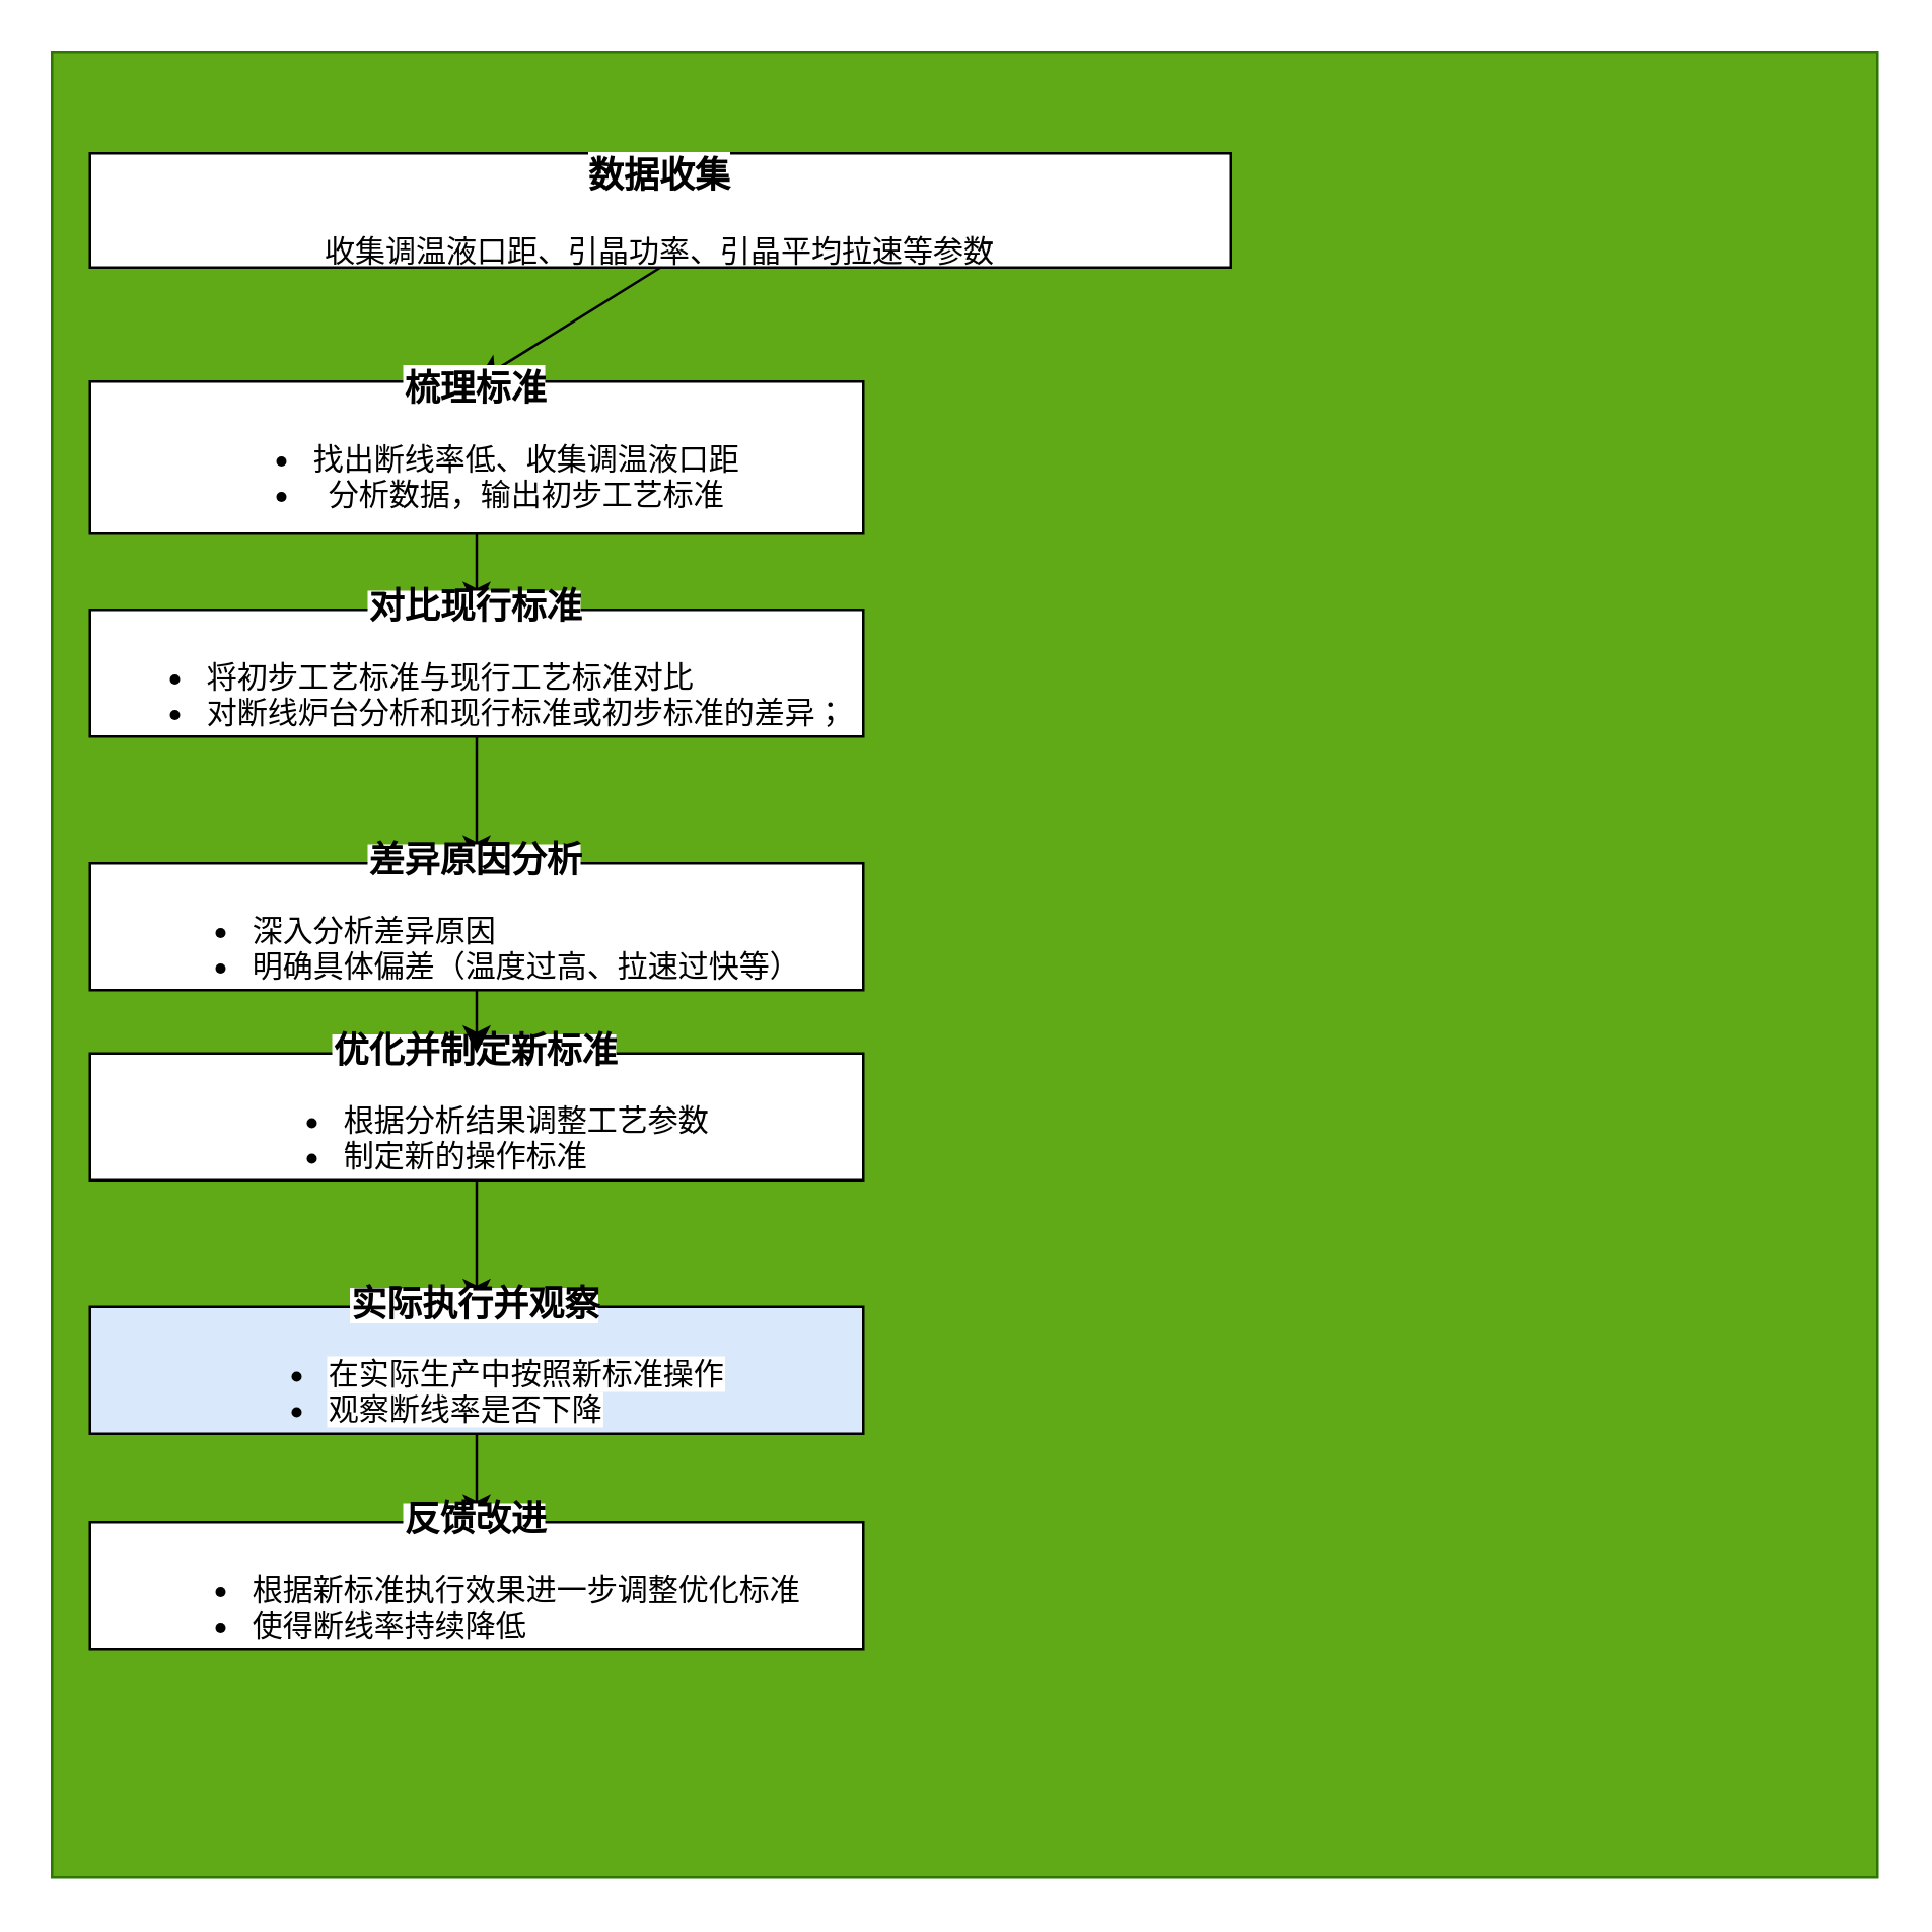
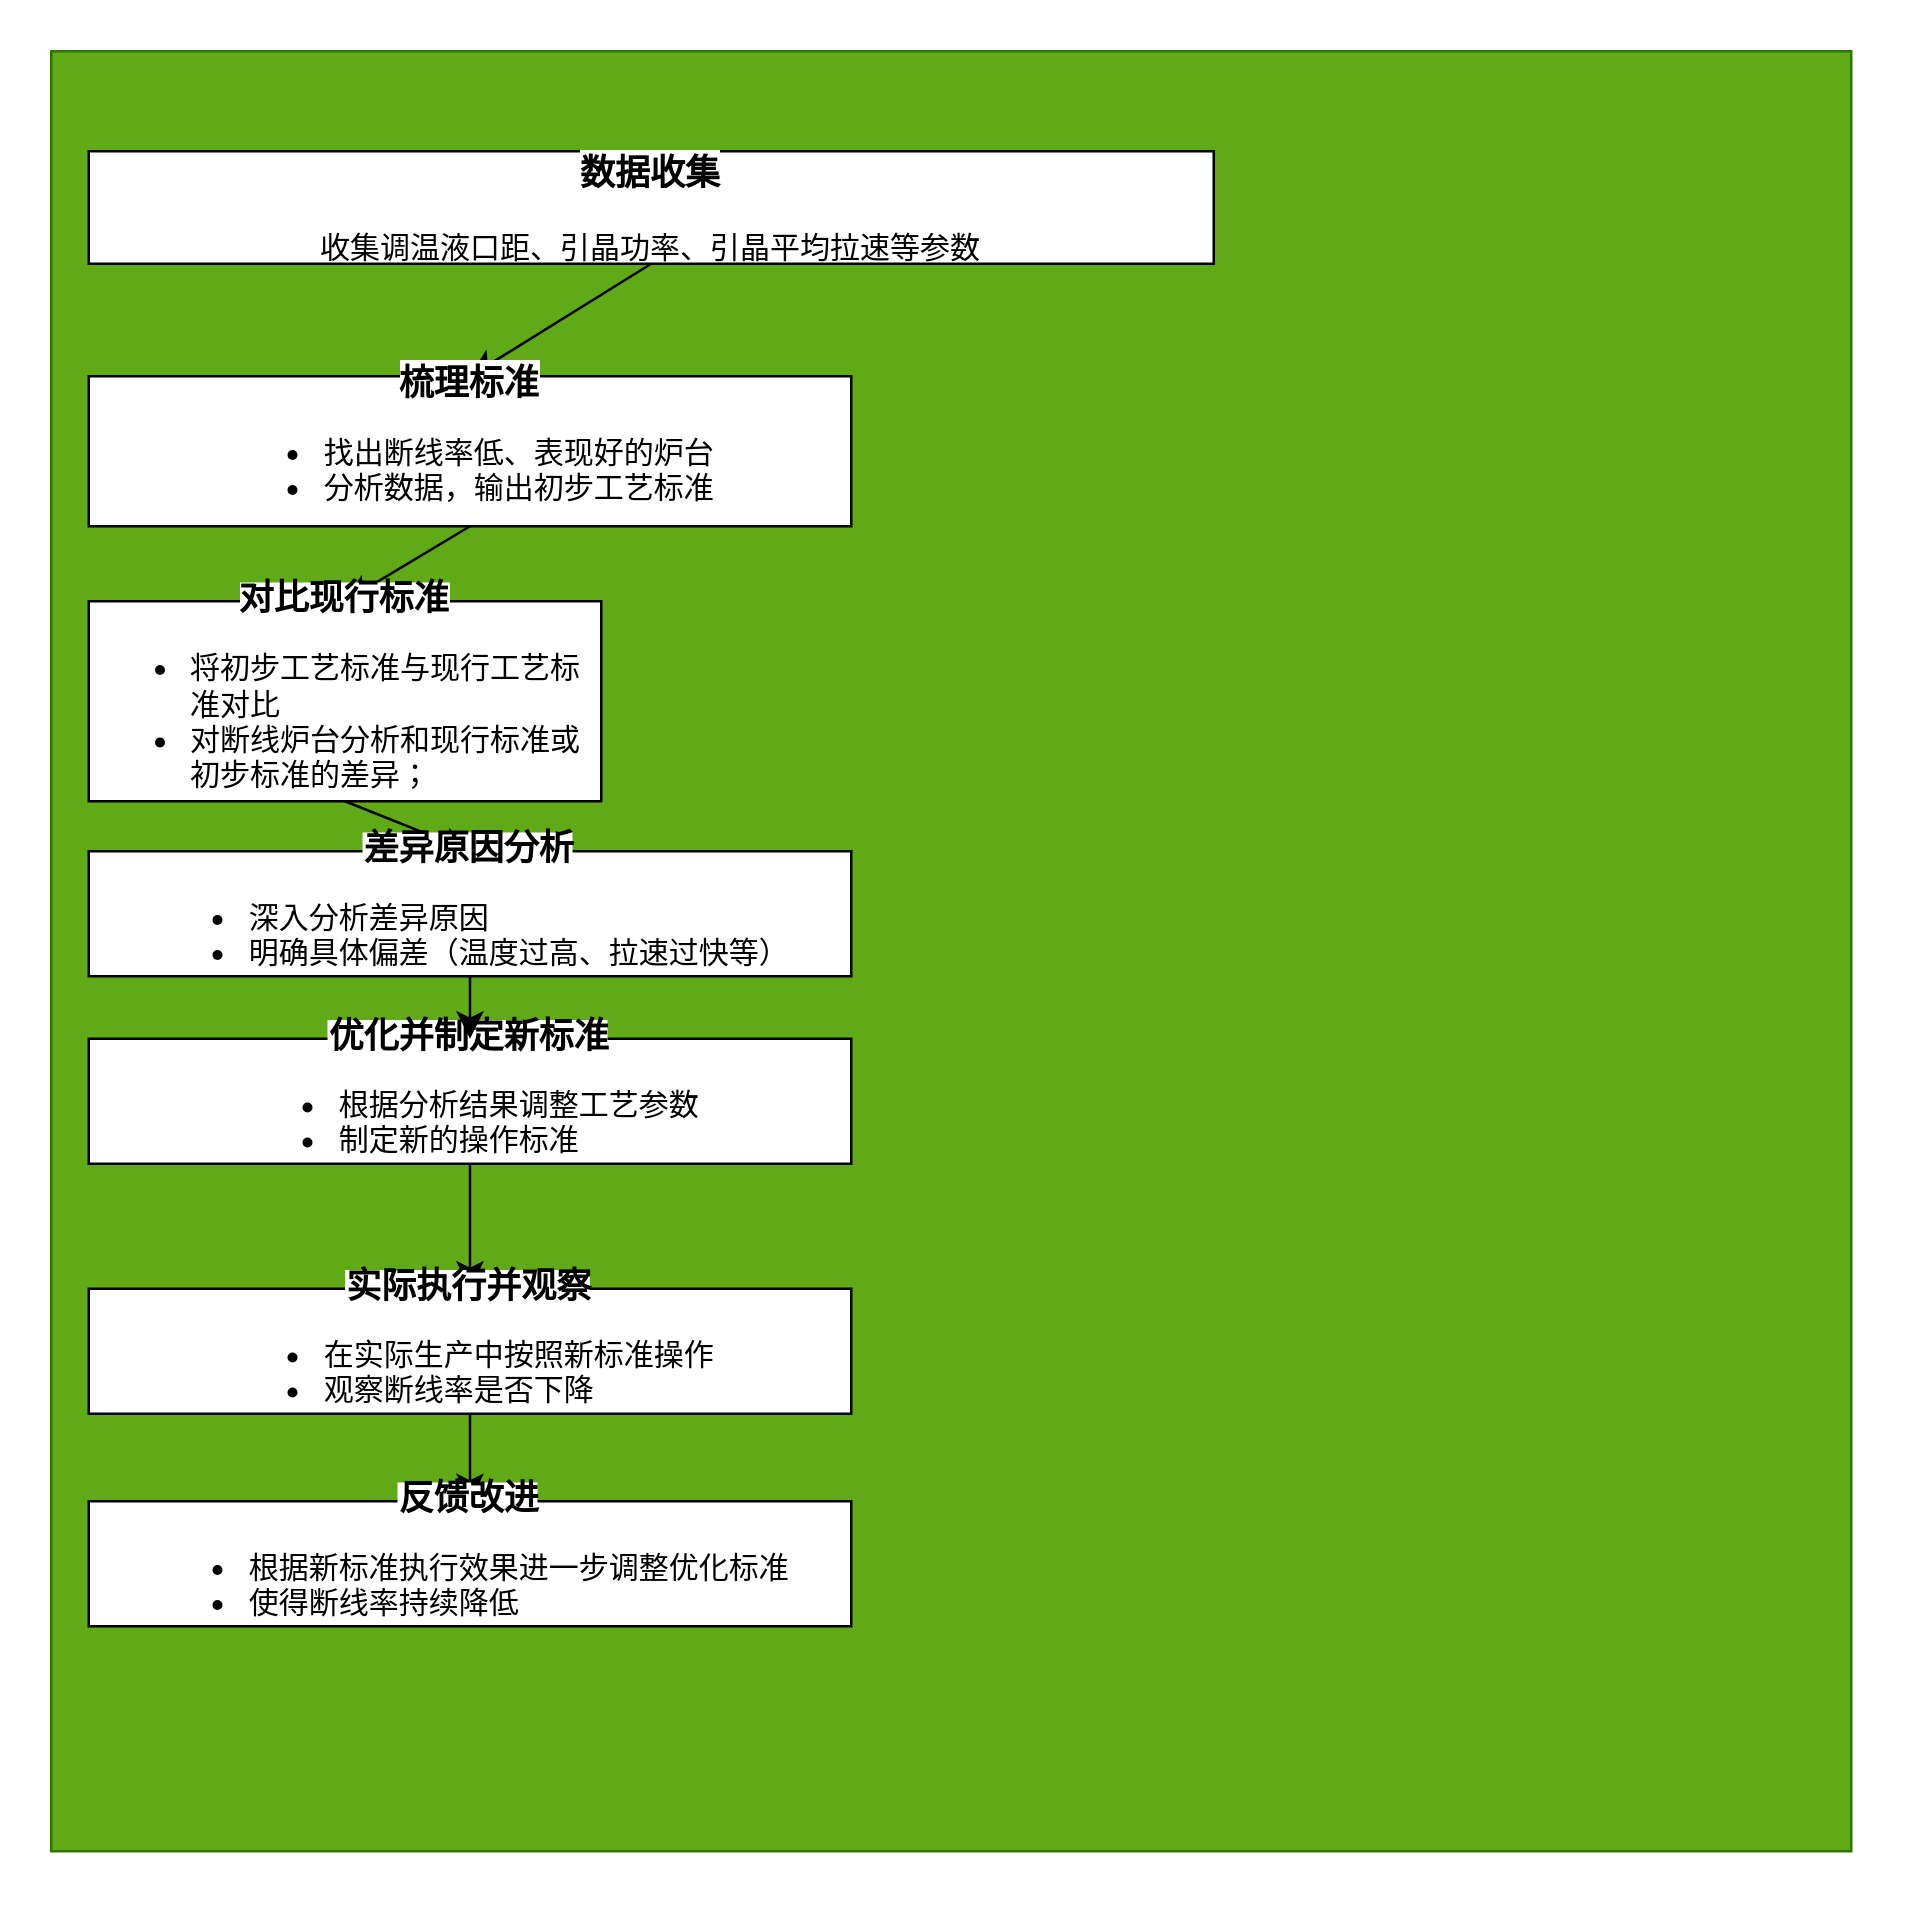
- <mxCell id="6" value="&lt;div style=&quot;text-align: center; line-height: 120%;&quot;&gt;&lt;span style=&quot;background-color: rgb(255, 255, 255); color: initial; font-family: Inter, -apple-system, BlinkMacSystemFont, &amp;quot;Segoe UI&amp;quot;, &amp;quot;PingFang SC&amp;quot;, &amp;quot;Hiragino Sans GB&amp;quot;, &amp;quot;Microsoft YaHei&amp;quot;, &amp;quot;Helvetica Neue&amp;quot;, Helvetica, Arial, sans-serif; font-size: 14px; font-weight: 600; text-align: left;&quot;&gt;梳理标准&lt;/span&gt;&lt;/div&gt;&lt;span style=&quot;color: var(--md-box-samantha-normal-text-color); font-size: var(--md-box-samantha-normal-text-font-size); text-align: left;&quot;&gt;&lt;div style=&quot;text-align: center; line-height: 120%;&quot;&gt;&lt;ul style=&quot;line-height: 120%;&quot;&gt;&lt;li&gt;&lt;span style=&quot;color: var(--md-box-samantha-normal-text-color); font-size: var(--md-box-samantha-normal-text-font-size);&quot;&gt;找出断线率低、收集调温液口距&lt;/span&gt;&lt;/li&gt;&lt;li&gt;&lt;span style=&quot;color: var(--md-box-samantha-normal-text-color); font-size: var(--md-box-samantha-normal-text-font-size);&quot;&gt;分析数据，&lt;/span&gt;&lt;span style=&quot;font-family: Inter, -apple-system, BlinkMacSystemFont, &amp;quot;Segoe UI&amp;quot;, &amp;quot;PingFang SC&amp;quot;, &amp;quot;Hiragino Sans GB&amp;quot;, &amp;quot;Microsoft YaHei&amp;quot;, &amp;quot;Helvetica Neue&amp;quot;, Helvetica, Arial, sans-serif; background-color: rgb(255, 255, 255); color: var(--md-box-samantha-normal-text-color); font-size: var(--md-box-samantha-normal-text-font-size);&quot;&gt;输出初步工艺标准&lt;/span&gt;&lt;/li&gt;&lt;/ul&gt;&lt;/div&gt;&lt;/span&gt;" style="rounded=0;whiteSpace=wrap;html=1;" parent="1" vertex="1"><mxGeometry x="35" y="150" width="305" height="60" as="geometry" /></mxCell>
+ <mxCell id="6" value="&lt;div style=&quot;text-align: center; line-height: 120%;&quot;&gt;&lt;span style=&quot;background-color: rgb(255, 255, 255); color: initial; font-family: Inter, -apple-system, BlinkMacSystemFont, &amp;quot;Segoe UI&amp;quot;, &amp;quot;PingFang SC&amp;quot;, &amp;quot;Hiragino Sans GB&amp;quot;, &amp;quot;Microsoft YaHei&amp;quot;, &amp;quot;Helvetica Neue&amp;quot;, Helvetica, Arial, sans-serif; font-size: 14px; font-weight: 600; text-align: left;&quot;&gt;梳理标准&lt;/span&gt;&lt;/div&gt;&lt;span style=&quot;color: var(--md-box-samantha-normal-text-color); font-size: var(--md-box-samantha-normal-text-font-size); text-align: left;&quot;&gt;&lt;div style=&quot;text-align: center; line-height: 120%;&quot;&gt;&lt;ul style=&quot;line-height: 120%;&quot;&gt;&lt;li&gt;&lt;span style=&quot;color: var(--md-box-samantha-normal-text-color); font-size: var(--md-box-samantha-normal-text-font-size);&quot;&gt;找出断线率低、表现好的炉台&lt;/span&gt;&lt;/li&gt;&lt;li&gt;&lt;span style=&quot;color: var(--md-box-samantha-normal-text-color); font-size: var(--md-box-samantha-normal-text-font-size);&quot;&gt;分析数据，&lt;/span&gt;&lt;span style=&quot;font-family: Inter, -apple-system, BlinkMacSystemFont, &amp;quot;Segoe UI&amp;quot;, &amp;quot;PingFang SC&amp;quot;, &amp;quot;Hiragino Sans GB&amp;quot;, &amp;quot;Microsoft YaHei&amp;quot;, &amp;quot;Helvetica Neue&amp;quot;, Helvetica, Arial, sans-serif; background-color: rgb(255, 255, 255); color: var(--md-box-samantha-normal-text-color); font-size: var(--md-box-samantha-normal-text-font-size);&quot;&gt;输出初步工艺标准&lt;/span&gt;&lt;/li&gt;&lt;/ul&gt;&lt;/div&gt;&lt;/span&gt;" style="rounded=0;whiteSpace=wrap;html=1;" parent="1" vertex="1"><mxGeometry x="35" y="150" width="305" height="60" as="geometry" /></mxCell>
- <mxCell id="8" value="&lt;span style=&quot;box-sizing: border-box; -webkit-font-smoothing: antialiased; color: initial; line-height: var(--md-box-samantha-normal-text-line-height); overflow-anchor: auto; text-align: left; background-color: rgb(255, 255, 255);&quot;&gt;&lt;font style=&quot;font-weight: 600; font-size: 14px;&quot; face=&quot;Inter, -apple-system, BlinkMacSystemFont, Segoe UI, PingFang SC, Hiragino Sans GB, Microsoft YaHei, Helvetica Neue, Helvetica, Arial, sans-serif&quot;&gt;对比现行标准&lt;/font&gt;&lt;br&gt;&lt;ul style=&quot;&quot;&gt;&lt;li style=&quot;&quot;&gt;&lt;span style=&quot;box-sizing: border-box; -webkit-font-smoothing: antialiased; color: initial; line-height: var(--md-box-samantha-normal-text-line-height); overflow-anchor: auto; text-align: left; background-color: rgb(255, 255, 255);&quot;&gt;&lt;span style=&quot;color: var(--md-box-samantha-normal-text-color);&quot;&gt;将初步工艺标准与现行工艺标准对比&lt;/span&gt;&lt;/span&gt;&lt;/li&gt;&lt;li style=&quot;&quot;&gt;对断线炉台分析和现行标准或初步标准的差异；&lt;/li&gt;&lt;/ul&gt;&lt;/span&gt;" style="rounded=0;whiteSpace=wrap;html=1;" parent="1" vertex="1"><mxGeometry x="35" y="240" width="305" height="50" as="geometry" /></mxCell>
+ <mxCell id="8" value="&lt;span style=&quot;box-sizing: border-box; -webkit-font-smoothing: antialiased; color: initial; line-height: var(--md-box-samantha-normal-text-line-height); overflow-anchor: auto; text-align: left; background-color: rgb(255, 255, 255);&quot;&gt;&lt;font style=&quot;font-weight: 600; font-size: 14px;&quot; face=&quot;Inter, -apple-system, BlinkMacSystemFont, Segoe UI, PingFang SC, Hiragino Sans GB, Microsoft YaHei, Helvetica Neue, Helvetica, Arial, sans-serif&quot;&gt;对比现行标准&lt;/font&gt;&lt;br&gt;&lt;ul style=&quot;&quot;&gt;&lt;li style=&quot;&quot;&gt;&lt;span style=&quot;box-sizing: border-box; -webkit-font-smoothing: antialiased; color: initial; line-height: var(--md-box-samantha-normal-text-line-height); overflow-anchor: auto; text-align: left; background-color: rgb(255, 255, 255);&quot;&gt;&lt;span style=&quot;color: var(--md-box-samantha-normal-text-color);&quot;&gt;将初步工艺标准与现行工艺标准对比&lt;/span&gt;&lt;/span&gt;&lt;/li&gt;&lt;li style=&quot;&quot;&gt;对断线炉台分析和现行标准或初步标准的差异；&lt;/li&gt;&lt;/ul&gt;&lt;/span&gt;" style="rounded=0;whiteSpace=wrap;html=1;" parent="1" vertex="1"><mxGeometry x="35" y="240" width="205" height="80" as="geometry" /></mxCell>
- <mxCell id="12" value="&lt;span style=&quot;box-sizing: border-box; -webkit-font-smoothing: antialiased; color: initial; line-height: var(--md-box-samantha-normal-text-line-height); overflow-anchor: auto; text-align: left; background-color: rgb(255, 255, 255);&quot;&gt;&lt;font style=&quot;font-weight: 600; font-size: 14px;&quot; face=&quot;Inter, -apple-system, BlinkMacSystemFont, Segoe UI, PingFang SC, Hiragino Sans GB, Microsoft YaHei, Helvetica Neue, Helvetica, Arial, sans-serif&quot;&gt;实际执行并观察&lt;/font&gt;&lt;br&gt;&lt;ul style=&quot;&quot;&gt;&lt;li style=&quot;&quot;&gt;&lt;span style=&quot;box-sizing: border-box; -webkit-font-smoothing: antialiased; color: initial; line-height: var(--md-box-samantha-normal-text-line-height); overflow-anchor: auto; text-align: left; background-color: rgb(255, 255, 255);&quot;&gt;&lt;span style=&quot;color: var(--md-box-samantha-normal-text-color); font-size: var(--md-box-samantha-normal-text-font-size);&quot;&gt;在实际生产中按照新标准操作&lt;/span&gt;&lt;/span&gt;&lt;/li&gt;&lt;li style=&quot;&quot;&gt;&lt;span style=&quot;box-sizing: border-box; -webkit-font-smoothing: antialiased; color: initial; line-height: var(--md-box-samantha-normal-text-line-height); overflow-anchor: auto; text-align: left; background-color: rgb(255, 255, 255);&quot;&gt;&lt;span style=&quot;font-family: nxa_vKkpGD-_Ie5V_paL; color: var(--md-box-samantha-normal-text-color); font-size: var(--md-box-samantha-normal-text-font-size);&quot;&gt;观察断线率是否下降&lt;/span&gt;&lt;/span&gt;&lt;/li&gt;&lt;/ul&gt;&lt;/span&gt;" style="rounded=0;whiteSpace=wrap;html=1;fillColor=#dae8fc;" parent="1" vertex="1"><mxGeometry x="35" y="515" width="305" height="50" as="geometry" /></mxCell>
+ <mxCell id="12" value="&lt;span style=&quot;box-sizing: border-box; -webkit-font-smoothing: antialiased; color: initial; line-height: var(--md-box-samantha-normal-text-line-height); overflow-anchor: auto; text-align: left; background-color: rgb(255, 255, 255);&quot;&gt;&lt;font style=&quot;font-weight: 600; font-size: 14px;&quot; face=&quot;Inter, -apple-system, BlinkMacSystemFont, Segoe UI, PingFang SC, Hiragino Sans GB, Microsoft YaHei, Helvetica Neue, Helvetica, Arial, sans-serif&quot;&gt;实际执行并观察&lt;/font&gt;&lt;br&gt;&lt;ul style=&quot;&quot;&gt;&lt;li style=&quot;&quot;&gt;&lt;span style=&quot;box-sizing: border-box; -webkit-font-smoothing: antialiased; color: initial; line-height: var(--md-box-samantha-normal-text-line-height); overflow-anchor: auto; text-align: left; background-color: rgb(255, 255, 255);&quot;&gt;&lt;span style=&quot;color: var(--md-box-samantha-normal-text-color); font-size: var(--md-box-samantha-normal-text-font-size);&quot;&gt;在实际生产中按照新标准操作&lt;/span&gt;&lt;/span&gt;&lt;/li&gt;&lt;li style=&quot;&quot;&gt;&lt;span style=&quot;box-sizing: border-box; -webkit-font-smoothing: antialiased; color: initial; line-height: var(--md-box-samantha-normal-text-line-height); overflow-anchor: auto; text-align: left; background-color: rgb(255, 255, 255);&quot;&gt;&lt;span style=&quot;font-family: nxa_vKkpGD-_Ie5V_paL; color: var(--md-box-samantha-normal-text-color); font-size: var(--md-box-samantha-normal-text-font-size);&quot;&gt;观察断线率是否下降&lt;/span&gt;&lt;/span&gt;&lt;/li&gt;&lt;/ul&gt;&lt;/span&gt;" style="rounded=0;whiteSpace=wrap;html=1;" parent="1" vertex="1"><mxGeometry x="35" y="515" width="305" height="50" as="geometry" /></mxCell>
